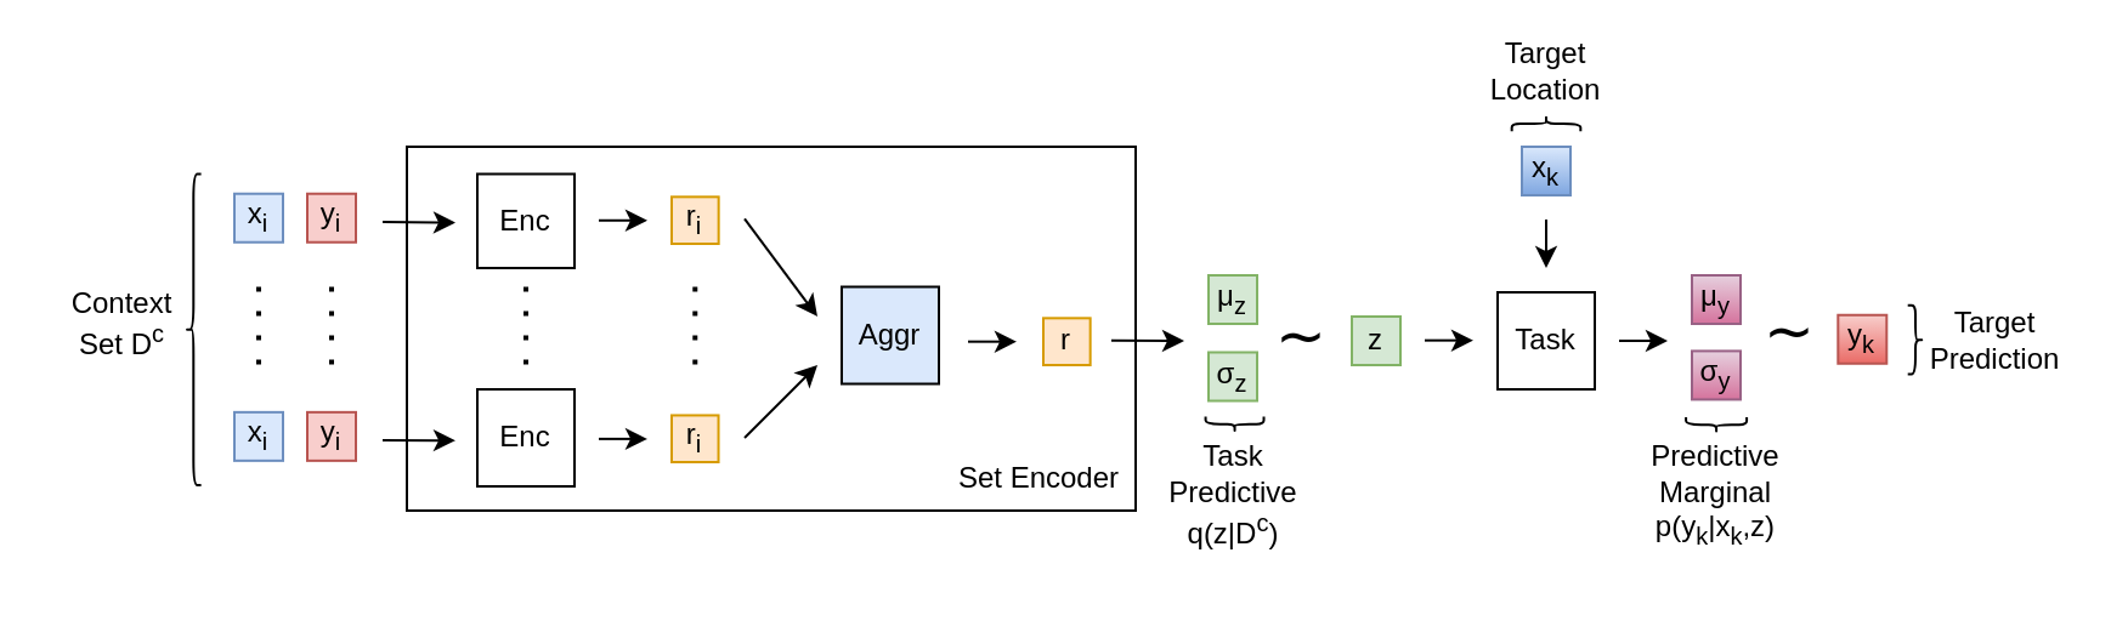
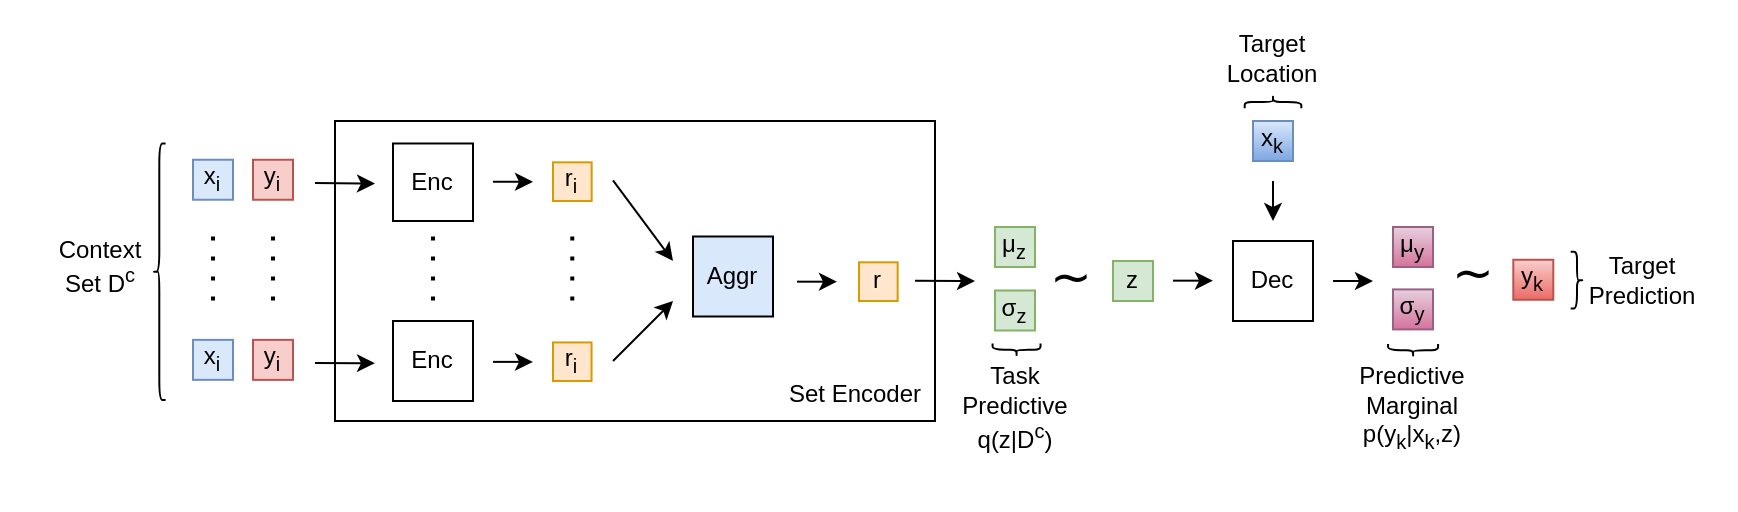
- <mxCell id="30" value="Task" style="rounded=0;whiteSpace=wrap;html=1;" parent="1" vertex="1"><mxGeometry x="616" y="120" width="40" height="40" as="geometry" /></mxCell>
+ <mxCell id="30" value="Dec" style="rounded=0;whiteSpace=wrap;html=1;" parent="1" vertex="1"><mxGeometry x="616" y="120" width="40" height="40" as="geometry" /></mxCell>
